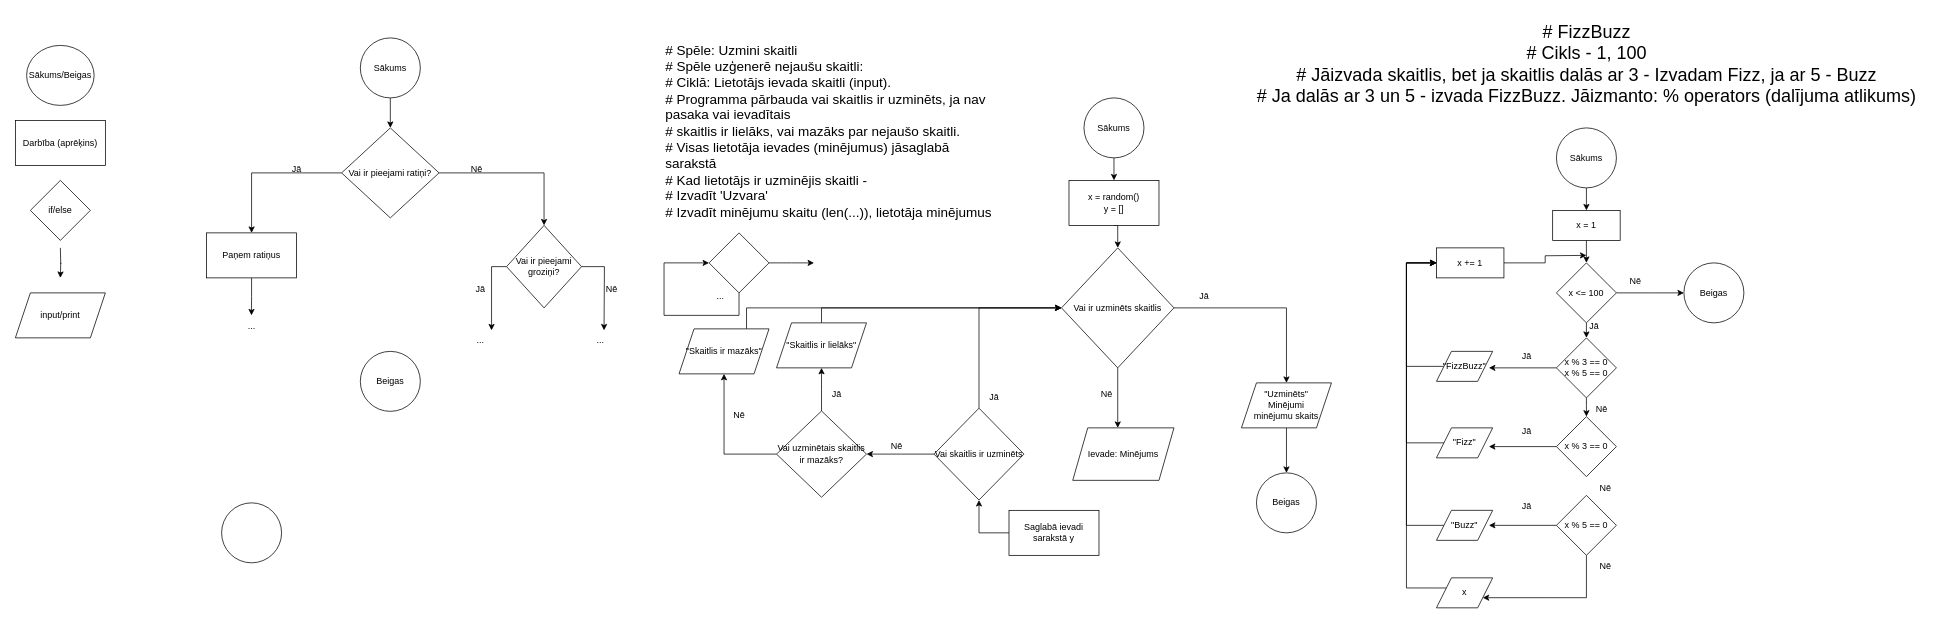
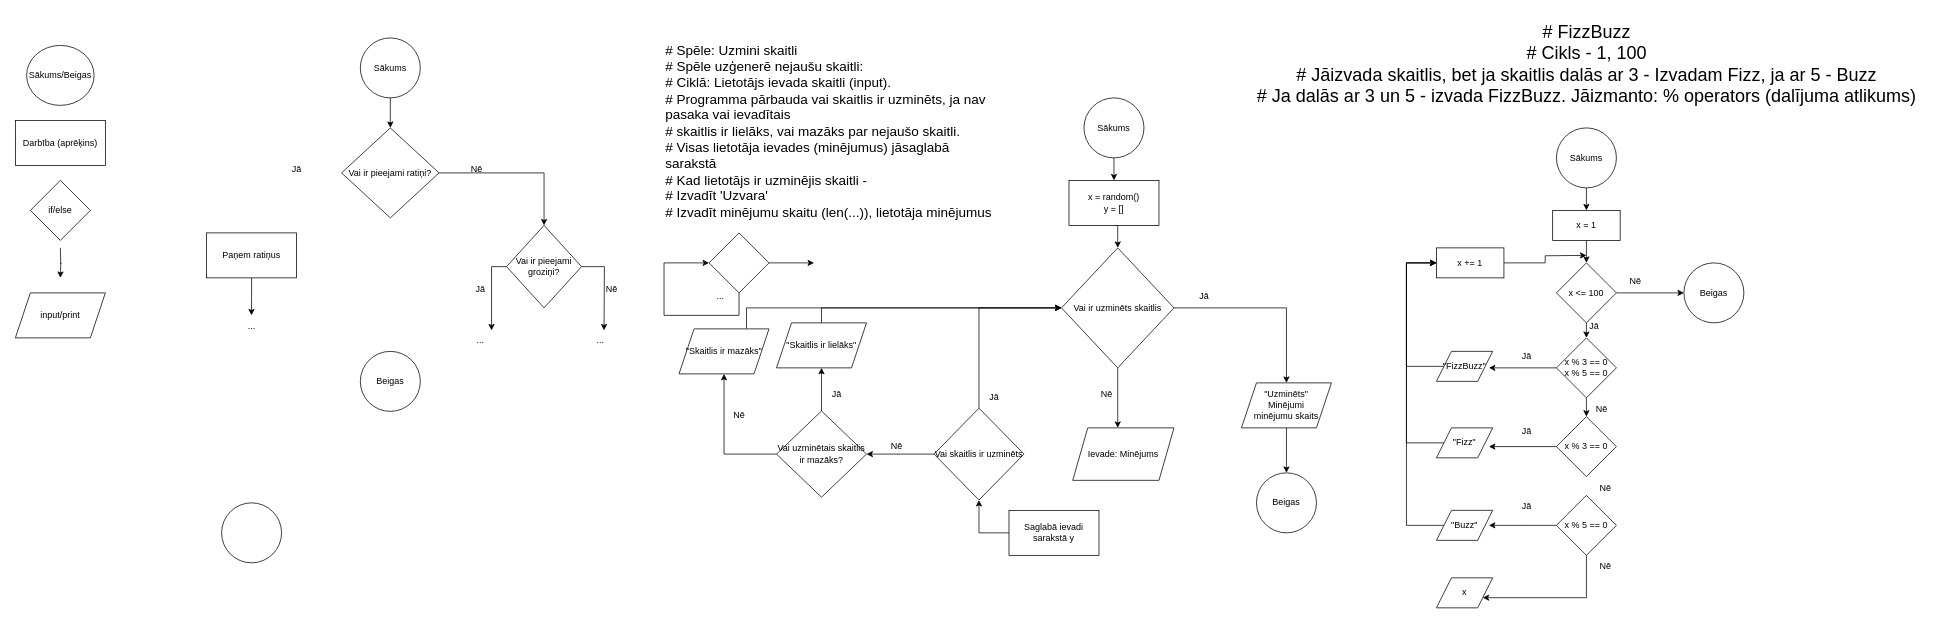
- <mxCell id="9" style="edgeStyle=orthogonalEdgeStyle;rounded=0;orthogonalLoop=1;jettySize=auto;html=1;exitX=0;exitY=0.5;exitDx=0;exitDy=0;entryX=0.5;entryY=0;entryDx=0;entryDy=0;" edge="1" parent="1" source="11" target="13"><mxGeometry relative="1" as="geometry" /></mxCell>
- <mxCell id="81" style="edgeStyle=orthogonalEdgeStyle;rounded=0;orthogonalLoop=1;jettySize=auto;html=1;exitX=0;exitY=0.25;exitDx=0;exitDy=0;entryX=0;entryY=0.5;entryDx=0;entryDy=0;" edge="1" parent="1" source="82" target="69"><mxGeometry relative="1" as="geometry"><Array as="points"><mxPoint x="1875" y="784" /><mxPoint x="1875" y="350" /></Array></mxGeometry></mxCell>
